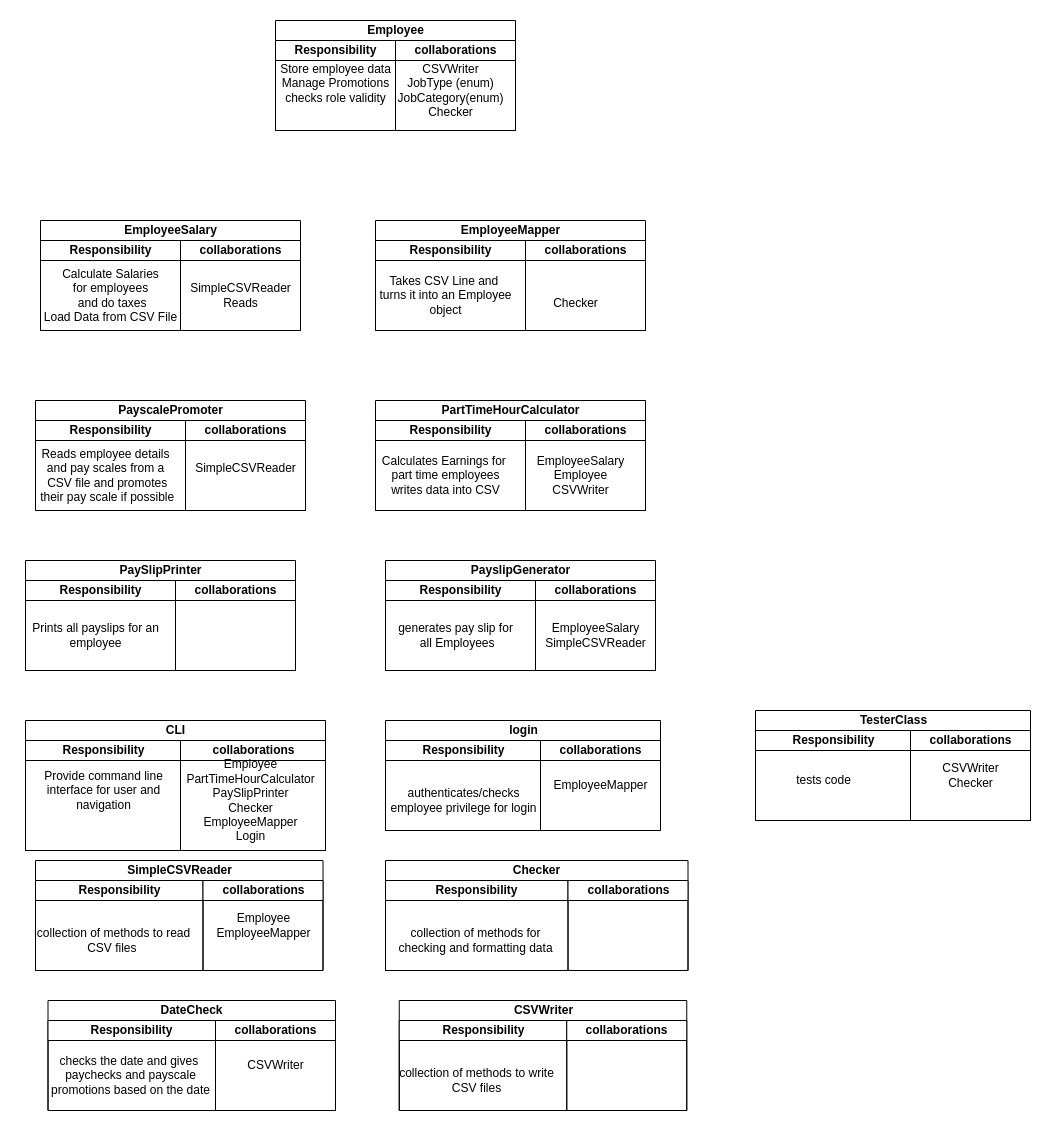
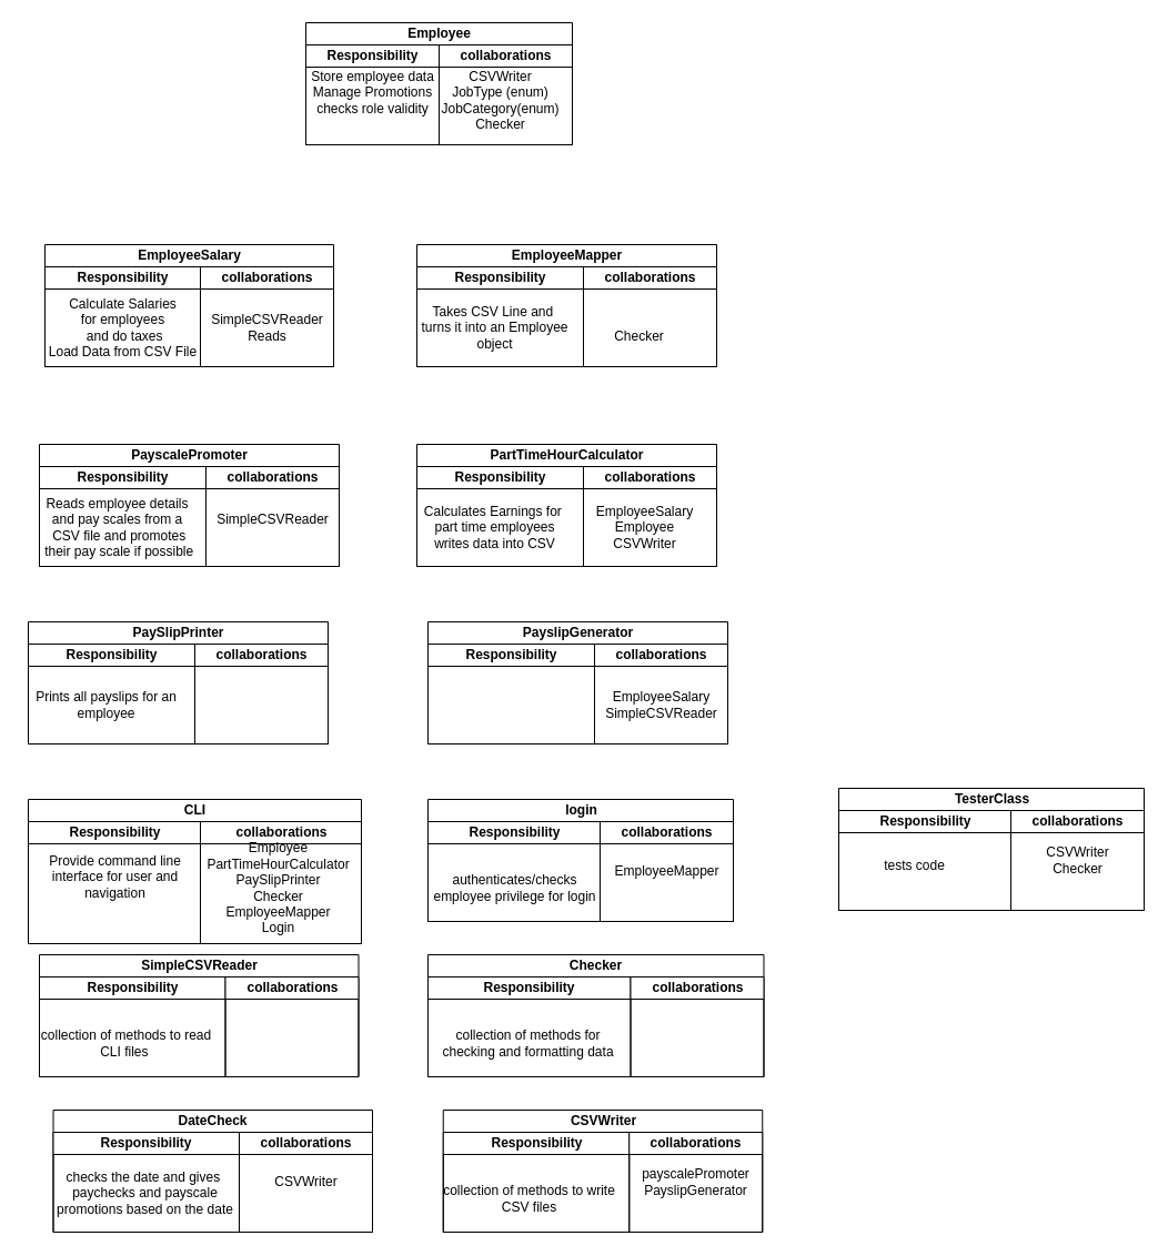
- <mxCell id="28" value="generates pay slip for&lt;br&gt;&amp;nbsp;all Employees" style="text;html=1;align=center;verticalAlign=middle;resizable=0;points=[];autosize=1;strokeColor=none;fillColor=none;" vertex="1" parent="27"><mxGeometry x="-4.547e-13" y="35" width="140" height="40" as="geometry" /></mxCell>
- <mxCell id="54" value="Employee&lt;br&gt;EmployeeMapper" style="text;html=1;align=center;verticalAlign=middle;resizable=0;points=[];autosize=1;strokeColor=none;fillColor=none;" vertex="1" parent="53"><mxGeometry y="25" width="120" height="40" as="geometry" /></mxCell>
- <mxCell id="52" value="collection of methods to read&lt;br&gt;CSV files&amp;nbsp;" style="text;html=1;align=center;verticalAlign=middle;resizable=0;points=[];autosize=1;strokeColor=none;fillColor=none;" vertex="1" parent="51"><mxGeometry x="-12.5" y="40" width="180" height="40" as="geometry" /></mxCell>
+ <mxCell id="52" value="collection of methods to read&lt;br&gt;CLI files&amp;nbsp;" style="text;html=1;align=center;verticalAlign=middle;resizable=0;points=[];autosize=1;strokeColor=none;fillColor=none;" vertex="1" parent="51"><mxGeometry x="-12.5" y="40" width="180" height="40" as="geometry" /></mxCell>
+ <mxCell id="59" value="payscalePromoter&lt;br&gt;PayslipGenerator" style="text;html=1;align=center;verticalAlign=middle;resizable=0;points=[];autosize=1;strokeColor=none;fillColor=none;" vertex="1" parent="58"><mxGeometry y="25" width="120" height="40" as="geometry" /></mxCell>
